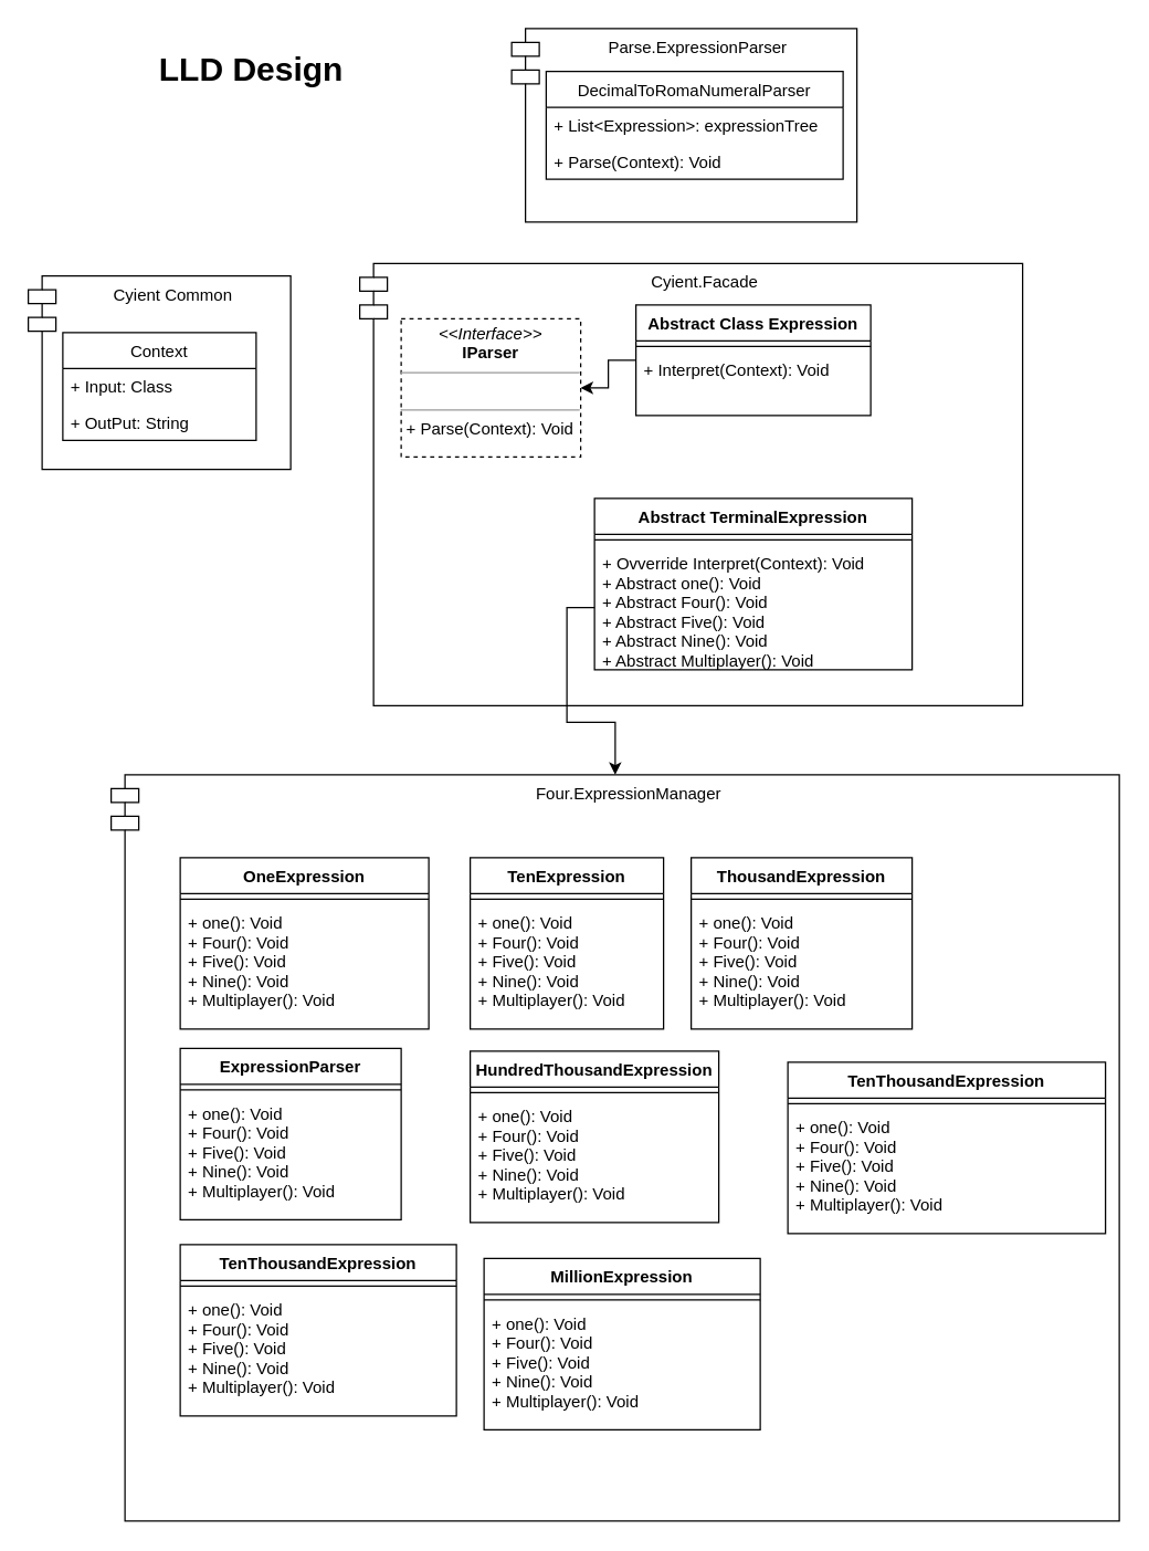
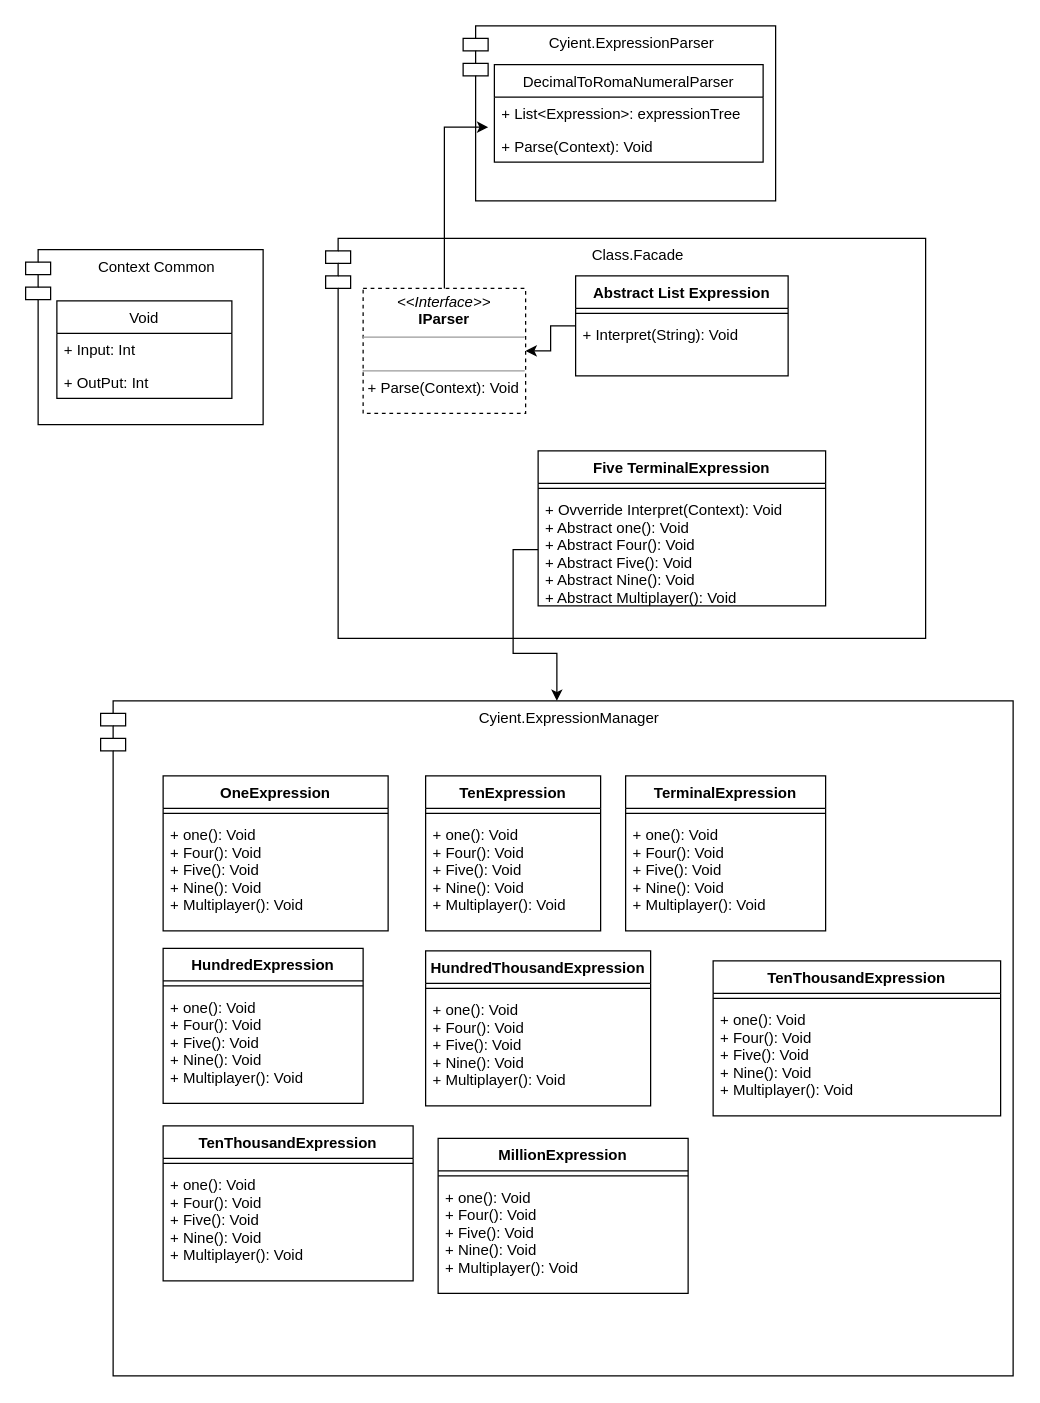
- <mxCell id="41" value="Parse.ExpressionParser" style="shape=module;align=left;spacingLeft=20;align=center;verticalAlign=top;" parent="1" vertex="1"><mxGeometry x="370" width="250" height="140" as="geometry" y="20" /></mxCell>
+ <mxCell id="41" value="Cyient.ExpressionParser" style="shape=module;align=left;spacingLeft=20;align=center;verticalAlign=top;" parent="1" vertex="1"><mxGeometry x="370" width="250" height="140" as="geometry" y="20" /></mxCell>
- <mxCell id="46" value="&lt;h1&gt;LLD Design&amp;nbsp;&lt;/h1&gt;" style="text;html=1;strokeColor=none;fillColor=none;spacing=5;spacingTop=-20;whiteSpace=wrap;overflow=hidden;rounded=0;" parent="1" vertex="1"><mxGeometry x="110" y="30" width="180" height="40" as="geometry" /></mxCell>
+ <mxCell id="45" style="edgeStyle=orthogonalEdgeStyle;rounded=0;orthogonalLoop=1;jettySize=auto;html=1;entryX=-0.023;entryY=-0.077;entryDx=0;entryDy=0;entryPerimeter=0;" parent="1" source="7" target="44" edge="1"><mxGeometry relative="1" as="geometry" /></mxCell>
- <mxCell id="6" value="Cyient.Facade" style="shape=module;align=left;spacingLeft=20;align=center;verticalAlign=top;" parent="1" vertex="1"><mxGeometry x="260" y="190" width="480" height="320" as="geometry" /></mxCell>
+ <mxCell id="6" value="Class.Facade" style="shape=module;align=left;spacingLeft=20;align=center;verticalAlign=top;" parent="1" vertex="1"><mxGeometry x="260" y="190" width="480" height="320" as="geometry" /></mxCell>
- <mxCell id="2" value="Cyient Common" style="shape=module;align=left;spacingLeft=20;align=center;verticalAlign=top;" parent="1" vertex="1"><mxGeometry x="20" y="199" width="190" height="140" as="geometry" /></mxCell>
+ <mxCell id="2" value="Context Common" style="shape=module;align=left;spacingLeft=20;align=center;verticalAlign=top;" parent="1" vertex="1"><mxGeometry x="20" y="199" width="190" height="140" as="geometry" /></mxCell>
- <mxCell id="9" value="Abstract Class Expression" style="swimlane;fontStyle=1;align=center;verticalAlign=top;childLayout=stackLayout;horizontal=1;startSize=26;horizontalStack=0;resizeParent=1;resizeParentMax=0;resizeLast=0;collapsible=1;marginBottom=0;" parent="1" vertex="1"><mxGeometry x="460" y="220" width="170" height="80" as="geometry" /></mxCell>
+ <mxCell id="9" value="Abstract List Expression" style="swimlane;fontStyle=1;align=center;verticalAlign=top;childLayout=stackLayout;horizontal=1;startSize=26;horizontalStack=0;resizeParent=1;resizeParentMax=0;resizeLast=0;collapsible=1;marginBottom=0;" parent="1" vertex="1"><mxGeometry x="460" y="220" width="170" height="80" as="geometry" /></mxCell>
- <mxCell id="3" value="Context" style="swimlane;fontStyle=0;childLayout=stackLayout;horizontal=1;startSize=26;fillColor=none;horizontalStack=0;resizeParent=1;resizeParentMax=0;resizeLast=0;collapsible=1;marginBottom=0;" parent="1" vertex="1"><mxGeometry x="45" y="240" width="140" height="78" as="geometry" /></mxCell>
+ <mxCell id="3" value="Void" style="swimlane;fontStyle=0;childLayout=stackLayout;horizontal=1;startSize=26;fillColor=none;horizontalStack=0;resizeParent=1;resizeParentMax=0;resizeLast=0;collapsible=1;marginBottom=0;" parent="1" vertex="1"><mxGeometry x="45" y="240" width="140" height="78" as="geometry" /></mxCell>
- <mxCell id="11" value="+ Interpret(Context): Void" style="text;strokeColor=none;fillColor=none;align=left;verticalAlign=top;spacingLeft=4;spacingRight=4;overflow=hidden;rotatable=0;points=[[0,0.5],[1,0.5]];portConstraint=eastwest;" parent="9" vertex="1"><mxGeometry y="34" width="170" height="46" as="geometry" /></mxCell>
+ <mxCell id="11" value="+ Interpret(String): Void" style="text;strokeColor=none;fillColor=none;align=left;verticalAlign=top;spacingLeft=4;spacingRight=4;overflow=hidden;rotatable=0;points=[[0,0.5],[1,0.5]];portConstraint=eastwest;" parent="9" vertex="1"><mxGeometry y="34" width="170" height="46" as="geometry" /></mxCell>
- <mxCell id="4" value="+ Input: Class" style="text;strokeColor=none;fillColor=none;align=left;verticalAlign=top;spacingLeft=4;spacingRight=4;overflow=hidden;rotatable=0;points=[[0,0.5],[1,0.5]];portConstraint=eastwest;" parent="3" vertex="1"><mxGeometry y="26" width="140" height="26" as="geometry" /></mxCell>
+ <mxCell id="4" value="+ Input: Int" style="text;strokeColor=none;fillColor=none;align=left;verticalAlign=top;spacingLeft=4;spacingRight=4;overflow=hidden;rotatable=0;points=[[0,0.5],[1,0.5]];portConstraint=eastwest;" parent="3" vertex="1"><mxGeometry y="26" width="140" height="26" as="geometry" /></mxCell>
- <mxCell id="5" value="+ OutPut: String" style="text;strokeColor=none;fillColor=none;align=left;verticalAlign=top;spacingLeft=4;spacingRight=4;overflow=hidden;rotatable=0;points=[[0,0.5],[1,0.5]];portConstraint=eastwest;" parent="3" vertex="1"><mxGeometry y="52" width="140" height="26" as="geometry" /></mxCell>
+ <mxCell id="5" value="+ OutPut: Int" style="text;strokeColor=none;fillColor=none;align=left;verticalAlign=top;spacingLeft=4;spacingRight=4;overflow=hidden;rotatable=0;points=[[0,0.5],[1,0.5]];portConstraint=eastwest;" parent="3" vertex="1"><mxGeometry y="52" width="140" height="26" as="geometry" /></mxCell>
- <mxCell id="12" value="Abstract TerminalExpression" style="swimlane;fontStyle=1;align=center;verticalAlign=top;childLayout=stackLayout;horizontal=1;startSize=26;horizontalStack=0;resizeParent=1;resizeParentMax=0;resizeLast=0;collapsible=1;marginBottom=0;" parent="1" vertex="1"><mxGeometry x="430" y="360" width="230" height="124" as="geometry"><mxRectangle x="470" y="300" width="200" height="30" as="alternateBounds" /></mxGeometry></mxCell>
+ <mxCell id="12" value="Five TerminalExpression" style="swimlane;fontStyle=1;align=center;verticalAlign=top;childLayout=stackLayout;horizontal=1;startSize=26;horizontalStack=0;resizeParent=1;resizeParentMax=0;resizeLast=0;collapsible=1;marginBottom=0;" parent="1" vertex="1"><mxGeometry x="430" y="360" width="230" height="124" as="geometry"><mxRectangle x="470" y="300" width="200" height="30" as="alternateBounds" /></mxGeometry></mxCell>
- <mxCell id="15" value="Four.ExpressionManager" style="shape=module;align=left;spacingLeft=20;align=center;verticalAlign=top;" parent="1" vertex="1"><mxGeometry x="80" y="560" width="730" height="540" as="geometry" /></mxCell>
+ <mxCell id="15" value="Cyient.ExpressionManager" style="shape=module;align=left;spacingLeft=20;align=center;verticalAlign=top;" parent="1" vertex="1"><mxGeometry x="80" y="560" width="730" height="540" as="geometry" /></mxCell>
- <mxCell id="20" value="ThousandExpression" style="swimlane;fontStyle=1;align=center;verticalAlign=top;childLayout=stackLayout;horizontal=1;startSize=26;horizontalStack=0;resizeParent=1;resizeParentMax=0;resizeLast=0;collapsible=1;marginBottom=0;" parent="1" vertex="1"><mxGeometry x="500" y="620" width="160" height="124" as="geometry"><mxRectangle x="470" y="300" width="200" height="30" as="alternateBounds" /></mxGeometry></mxCell>
+ <mxCell id="20" value="TerminalExpression" style="swimlane;fontStyle=1;align=center;verticalAlign=top;childLayout=stackLayout;horizontal=1;startSize=26;horizontalStack=0;resizeParent=1;resizeParentMax=0;resizeLast=0;collapsible=1;marginBottom=0;" parent="1" vertex="1"><mxGeometry x="500" y="620" width="160" height="124" as="geometry"><mxRectangle x="470" y="300" width="200" height="30" as="alternateBounds" /></mxGeometry></mxCell>
- <mxCell id="32" value="ExpressionParser" style="swimlane;fontStyle=1;align=center;verticalAlign=top;childLayout=stackLayout;horizontal=1;startSize=26;horizontalStack=0;resizeParent=1;resizeParentMax=0;resizeLast=0;collapsible=1;marginBottom=0;" parent="1" vertex="1"><mxGeometry x="130" y="758" width="160" height="124" as="geometry"><mxRectangle x="470" y="300" width="200" height="30" as="alternateBounds" /></mxGeometry></mxCell>
+ <mxCell id="32" value="HundredExpression" style="swimlane;fontStyle=1;align=center;verticalAlign=top;childLayout=stackLayout;horizontal=1;startSize=26;horizontalStack=0;resizeParent=1;resizeParentMax=0;resizeLast=0;collapsible=1;marginBottom=0;" parent="1" vertex="1"><mxGeometry x="130" y="758" width="160" height="124" as="geometry"><mxRectangle x="470" y="300" width="200" height="30" as="alternateBounds" /></mxGeometry></mxCell>
